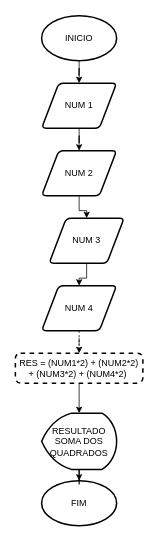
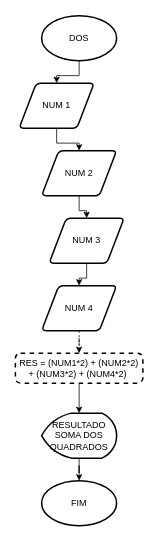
- <mxCell id="3" value="INICIO" style="strokeWidth=2;html=1;shape=mxgraph.flowchart.start_1;whiteSpace=wrap;" vertex="1" parent="1"><mxGeometry x="55" y="20" width="100" height="60" as="geometry" /></mxCell>
+ <mxCell id="3" value="DOS" style="strokeWidth=2;html=1;shape=mxgraph.flowchart.start_1;whiteSpace=wrap;" vertex="1" parent="1"><mxGeometry x="55" y="20" width="100" height="60" as="geometry" /></mxCell>
- <mxCell id="6" value="NUM 1" style="shape=parallelogram;html=1;strokeWidth=2;perimeter=parallelogramPerimeter;whiteSpace=wrap;rounded=1;arcSize=12;size=0.23;" vertex="1" parent="1"><mxGeometry x="55" y="110" width="100" height="60" as="geometry" /></mxCell>
+ <mxCell id="6" value="NUM 1" style="shape=parallelogram;html=1;strokeWidth=2;perimeter=parallelogramPerimeter;whiteSpace=wrap;rounded=1;arcSize=12;size=0.23;" vertex="1" parent="1"><mxGeometry x="25" y="110" width="100" height="60" as="geometry" /></mxCell>
- <mxCell id="16" value="RESULTADO SOMA DOS QUADRADOS" style="strokeWidth=2;html=1;shape=mxgraph.flowchart.display;whiteSpace=wrap;" vertex="1" parent="1"><mxGeometry x="55" y="550" width="100" height="75" as="geometry" /></mxCell>
+ <mxCell id="16" value="RESULTADO SOMA DOS QUADRADOS" style="strokeWidth=2;html=1;shape=mxgraph.flowchart.display;whiteSpace=wrap;" vertex="1" parent="1"><mxGeometry x="55" y="550" width="100" height="60" as="geometry" /></mxCell>
